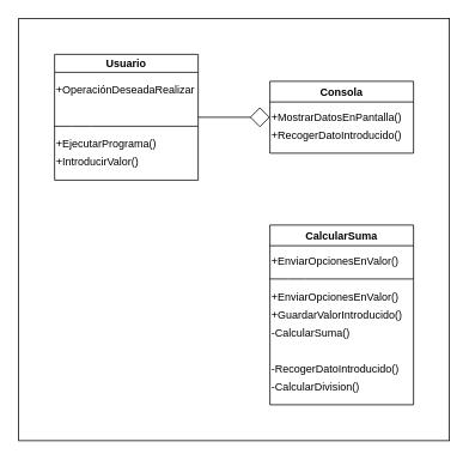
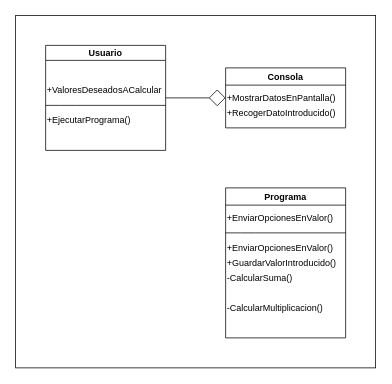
- <mxCell id="9" value="+OperaciónDeseadaRealizar" style="text;html=1;strokeColor=none;fillColor=none;align=left;verticalAlign=middle;whiteSpace=wrap;rounded=0;" parent="4" vertex="1"><mxGeometry y="30" width="160" height="20" as="geometry" /></mxCell>
+ <mxCell id="5" value="+ValoresDeseadosACalcular" style="text;html=1;strokeColor=none;fillColor=none;align=left;verticalAlign=middle;whiteSpace=wrap;rounded=0;" parent="4" vertex="1"><mxGeometry y="50" width="160" height="20" as="geometry" /></mxCell>
- <mxCell id="7" value="+IntroducirValor()" style="text;html=1;strokeColor=none;fillColor=none;align=left;verticalAlign=middle;whiteSpace=wrap;rounded=0;" parent="4" vertex="1"><mxGeometry y="110" width="160" height="20" as="geometry" /></mxCell>
- <mxCell id="13" value="CalcularSuma" style="swimlane;" parent="1" vertex="1"><mxGeometry x="300" y="250" width="160" height="200" as="geometry"><mxRectangle x="320" y="660" width="130" height="23" as="alternateBounds" /></mxGeometry></mxCell>
+ <mxCell id="13" value="Programa" style="swimlane;" parent="1" vertex="1"><mxGeometry x="300" y="250" width="160" height="200" as="geometry"><mxRectangle x="320" y="660" width="130" height="23" as="alternateBounds" /></mxGeometry></mxCell>
- <mxCell id="19" value="-RecogerDatoIntroducido()" style="text;html=1;strokeColor=none;fillColor=none;align=left;verticalAlign=middle;whiteSpace=wrap;rounded=0;" parent="13" vertex="1"><mxGeometry y="150" width="160" height="20" as="geometry" /></mxCell>
+ <mxCell id="19" value="-CalcularMultiplicacion()" style="text;html=1;strokeColor=none;fillColor=none;align=left;verticalAlign=middle;whiteSpace=wrap;rounded=0;" parent="13" vertex="1"><mxGeometry y="150" width="160" height="20" as="geometry" /></mxCell>
- <mxCell id="20" value="-CalcularDivision()" style="text;html=1;strokeColor=none;fillColor=none;align=left;verticalAlign=middle;whiteSpace=wrap;rounded=0;" parent="13" vertex="1"><mxGeometry y="170" width="160" height="20" as="geometry" /></mxCell>
